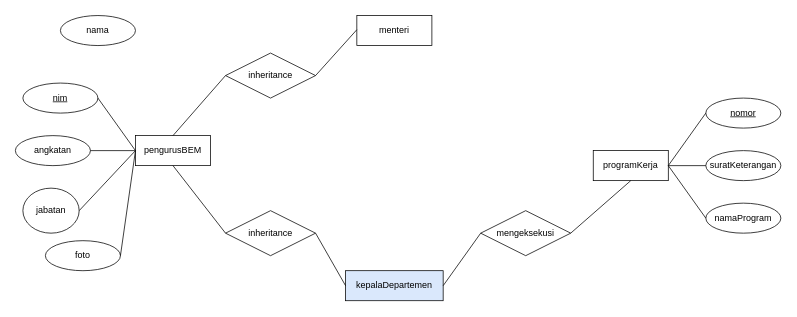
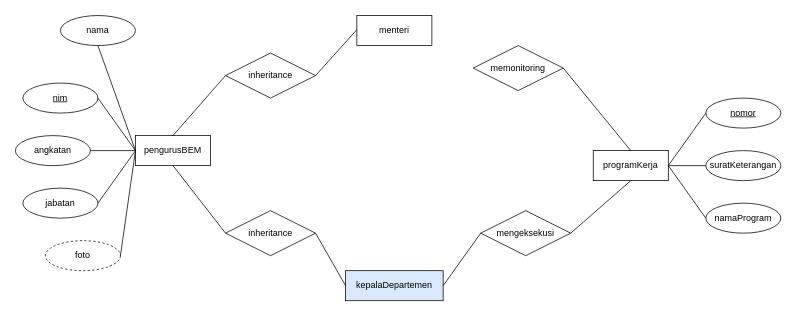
+ <mxCell id="9" value="memonitoring" style="shape=rhombus;perimeter=rhombusPerimeter;whiteSpace=wrap;html=1;align=center;" vertex="1" parent="1"><mxGeometry x="630" y="60" width="120" height="60" as="geometry" /></mxCell>
+ <mxCell id="28" value="" style="endArrow=none;html=1;rounded=0;entryX=0;entryY=0.5;entryDx=0;entryDy=0;exitX=0.5;exitY=1;exitDx=0;exitDy=0;" edge="1" parent="1" source="23" target="5"><mxGeometry relative="1" as="geometry"><mxPoint x="140" y="140" as="sourcePoint" /><mxPoint x="310" y="120" as="targetPoint" /></mxGeometry></mxCell>
+ <mxCell id="16" value="" style="endArrow=none;html=1;rounded=0;exitX=1;exitY=0.5;exitDx=0;exitDy=0;entryX=0.5;entryY=0;entryDx=0;entryDy=0;" edge="1" parent="1" source="9" target="3"><mxGeometry relative="1" as="geometry"><mxPoint x="660" y="170" as="sourcePoint" /><mxPoint x="820" y="170" as="targetPoint" /></mxGeometry></mxCell>
- <mxCell id="26" value="jabatan" style="ellipse;whiteSpace=wrap;html=1;align=center;" vertex="1" parent="1"><mxGeometry x="30" y="250" width="75" height="60" as="geometry" /></mxCell>
+ <mxCell id="26" value="jabatan" style="ellipse;whiteSpace=wrap;html=1;align=center;" vertex="1" parent="1"><mxGeometry x="30" y="250" width="100" height="40" as="geometry" /></mxCell>
- <mxCell id="32" value="foto" style="ellipse;whiteSpace=wrap;html=1;align=center;" vertex="1" parent="1"><mxGeometry x="60" y="320" width="100" height="40" as="geometry" /></mxCell>
+ <mxCell id="32" value="foto" style="ellipse;whiteSpace=wrap;html=1;align=center;dashed=1;" vertex="1" parent="1"><mxGeometry x="60" y="320" width="100" height="40" as="geometry" /></mxCell>
